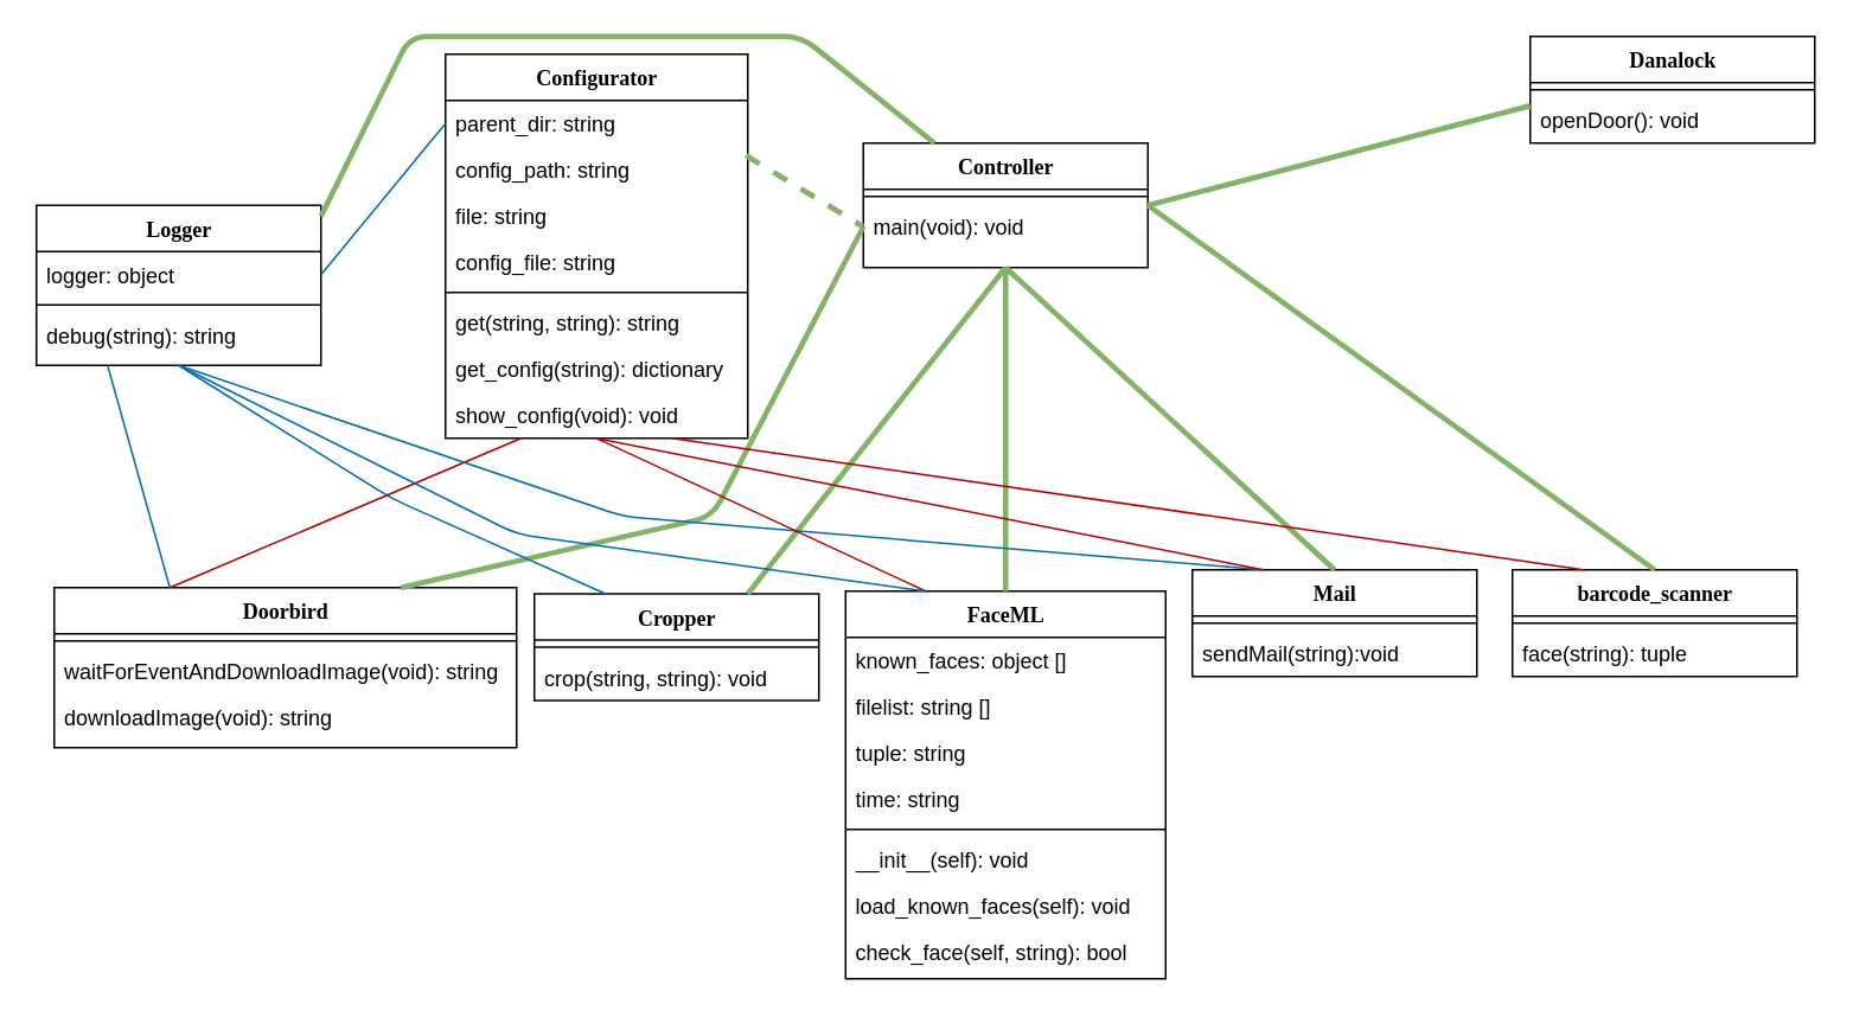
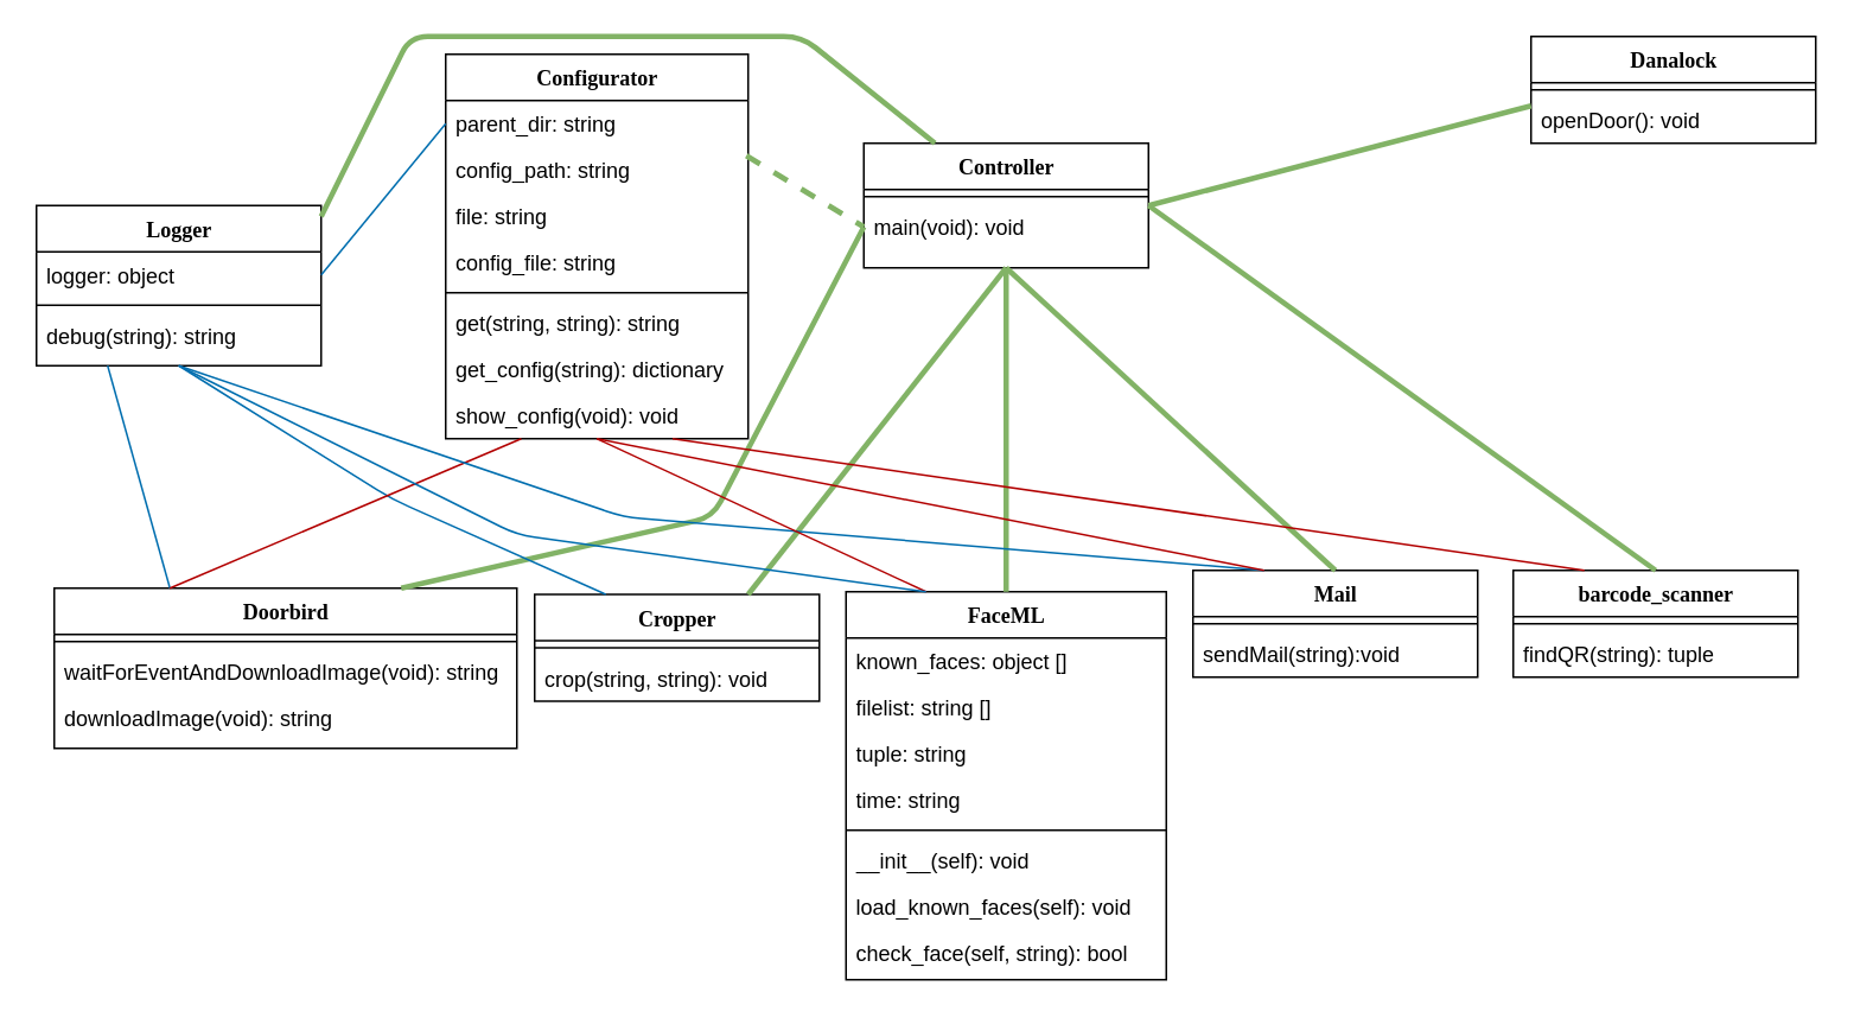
- <mxCell id="39" value="face(string): tuple" style="text;html=1;strokeColor=none;fillColor=none;align=left;verticalAlign=top;spacingLeft=4;spacingRight=4;whiteSpace=wrap;overflow=hidden;rotatable=0;points=[[0,0.5],[1,0.5]];portConstraint=eastwest;" parent="37" vertex="1"><mxGeometry y="34" width="160" height="26" as="geometry" /></mxCell>
+ <mxCell id="39" value="findQR(string): tuple" style="text;html=1;strokeColor=none;fillColor=none;align=left;verticalAlign=top;spacingLeft=4;spacingRight=4;whiteSpace=wrap;overflow=hidden;rotatable=0;points=[[0,0.5],[1,0.5]];portConstraint=eastwest;" parent="37" vertex="1"><mxGeometry y="34" width="160" height="26" as="geometry" /></mxCell>
